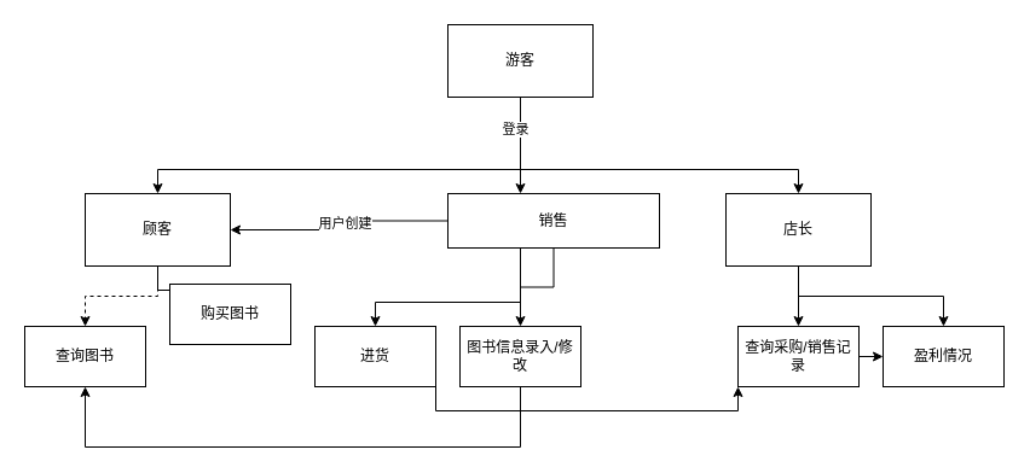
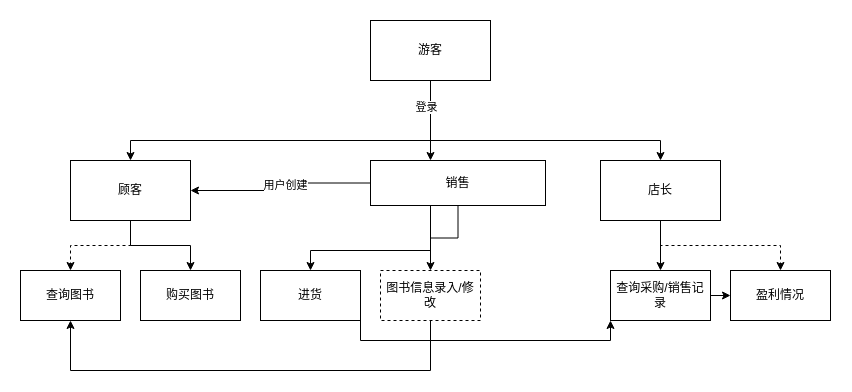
- <mxCell id="16" style="edgeStyle=orthogonalEdgeStyle;rounded=0;orthogonalLoop=1;jettySize=auto;html=1;exitX=0.5;exitY=1;exitDx=0;exitDy=0;" edge="1" parent="1" source="17" target="26"><mxGeometry relative="1" as="geometry"><mxPoint x="780" y="270" as="targetPoint" /></mxGeometry></mxCell>
+ <mxCell id="16" style="edgeStyle=orthogonalEdgeStyle;rounded=0;orthogonalLoop=1;jettySize=auto;html=1;exitX=0.5;exitY=1;exitDx=0;exitDy=0;dashed=1;" edge="1" parent="1" source="17" target="26"><mxGeometry relative="1" as="geometry"><mxPoint x="780" y="270" as="targetPoint" /></mxGeometry></mxCell>
- <mxCell id="19" value="购买图书" style="rounded=0;whiteSpace=wrap;html=1;" vertex="1" parent="1"><mxGeometry x="140" y="235" width="100" height="50" as="geometry" /></mxCell>
+ <mxCell id="19" value="购买图书" style="rounded=0;whiteSpace=wrap;html=1;" vertex="1" parent="1"><mxGeometry x="140" y="270" width="100" height="50" as="geometry" /></mxCell>
- <mxCell id="23" value="图书信息录入/修改" style="rounded=0;whiteSpace=wrap;html=1;" vertex="1" parent="1"><mxGeometry x="380" y="270" width="100" height="50" as="geometry" /></mxCell>
+ <mxCell id="23" value="图书信息录入/修改" style="rounded=0;whiteSpace=wrap;html=1;dashed=1;" vertex="1" parent="1"><mxGeometry x="380" y="270" width="100" height="50" as="geometry" /></mxCell>
